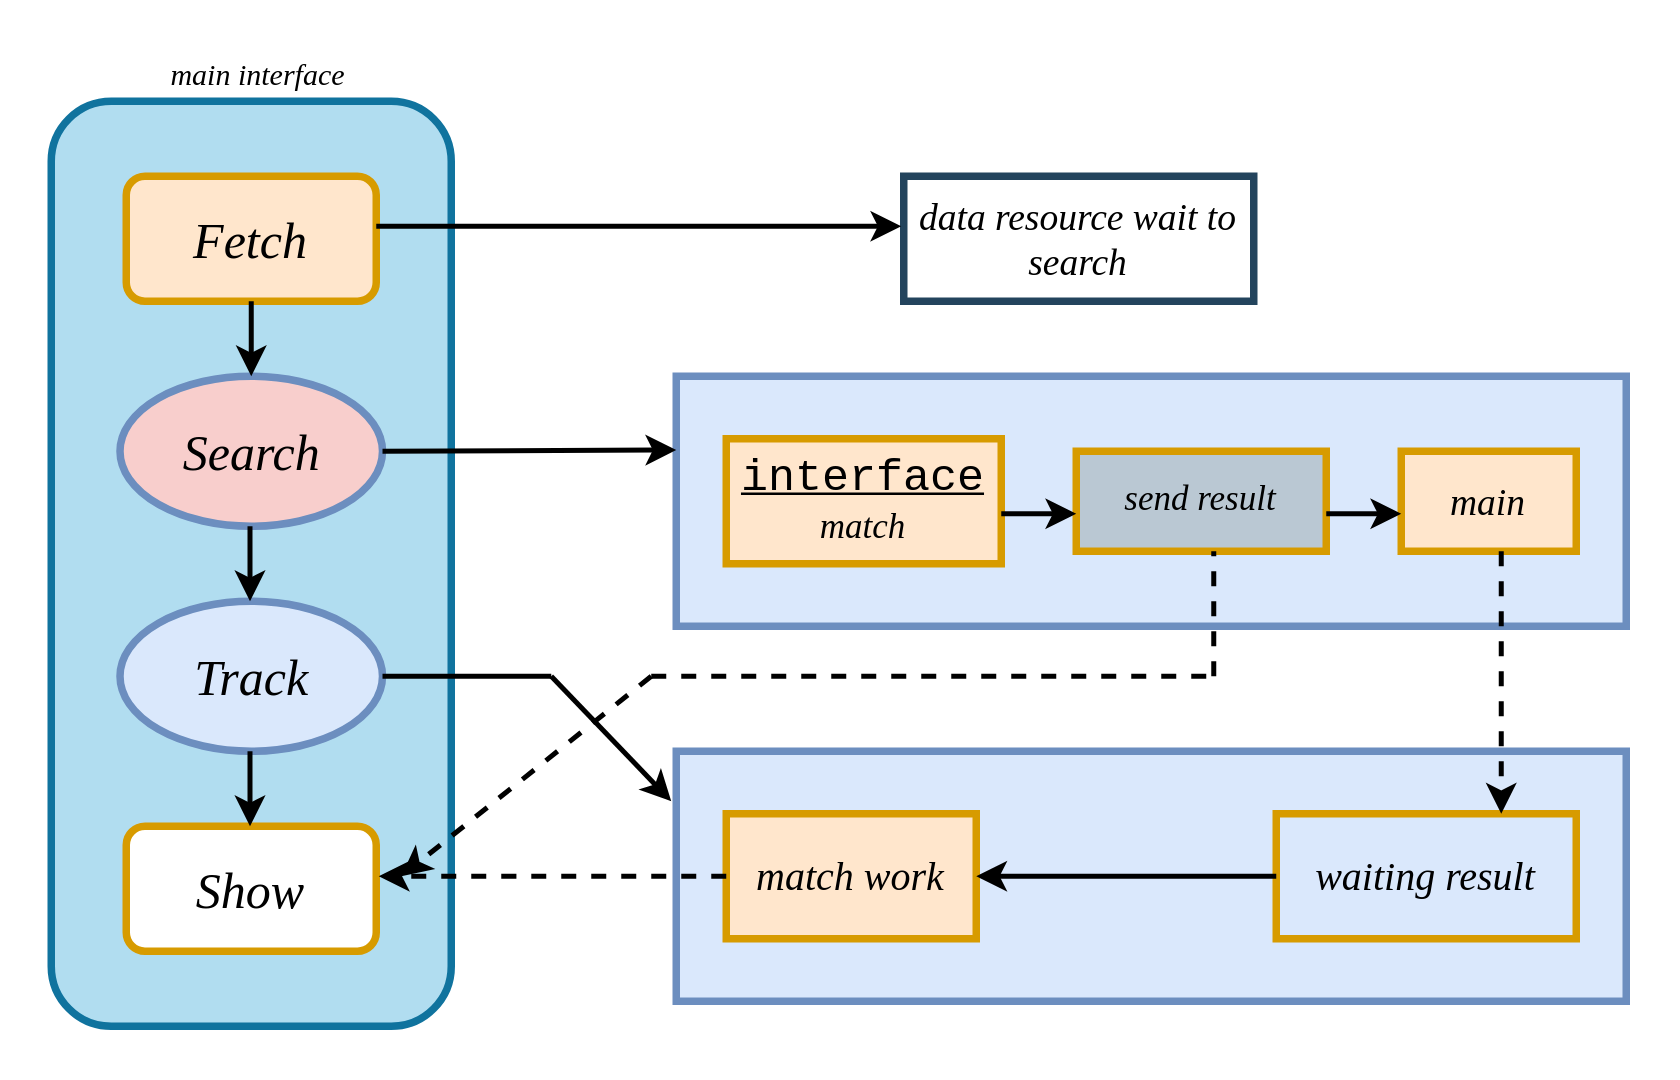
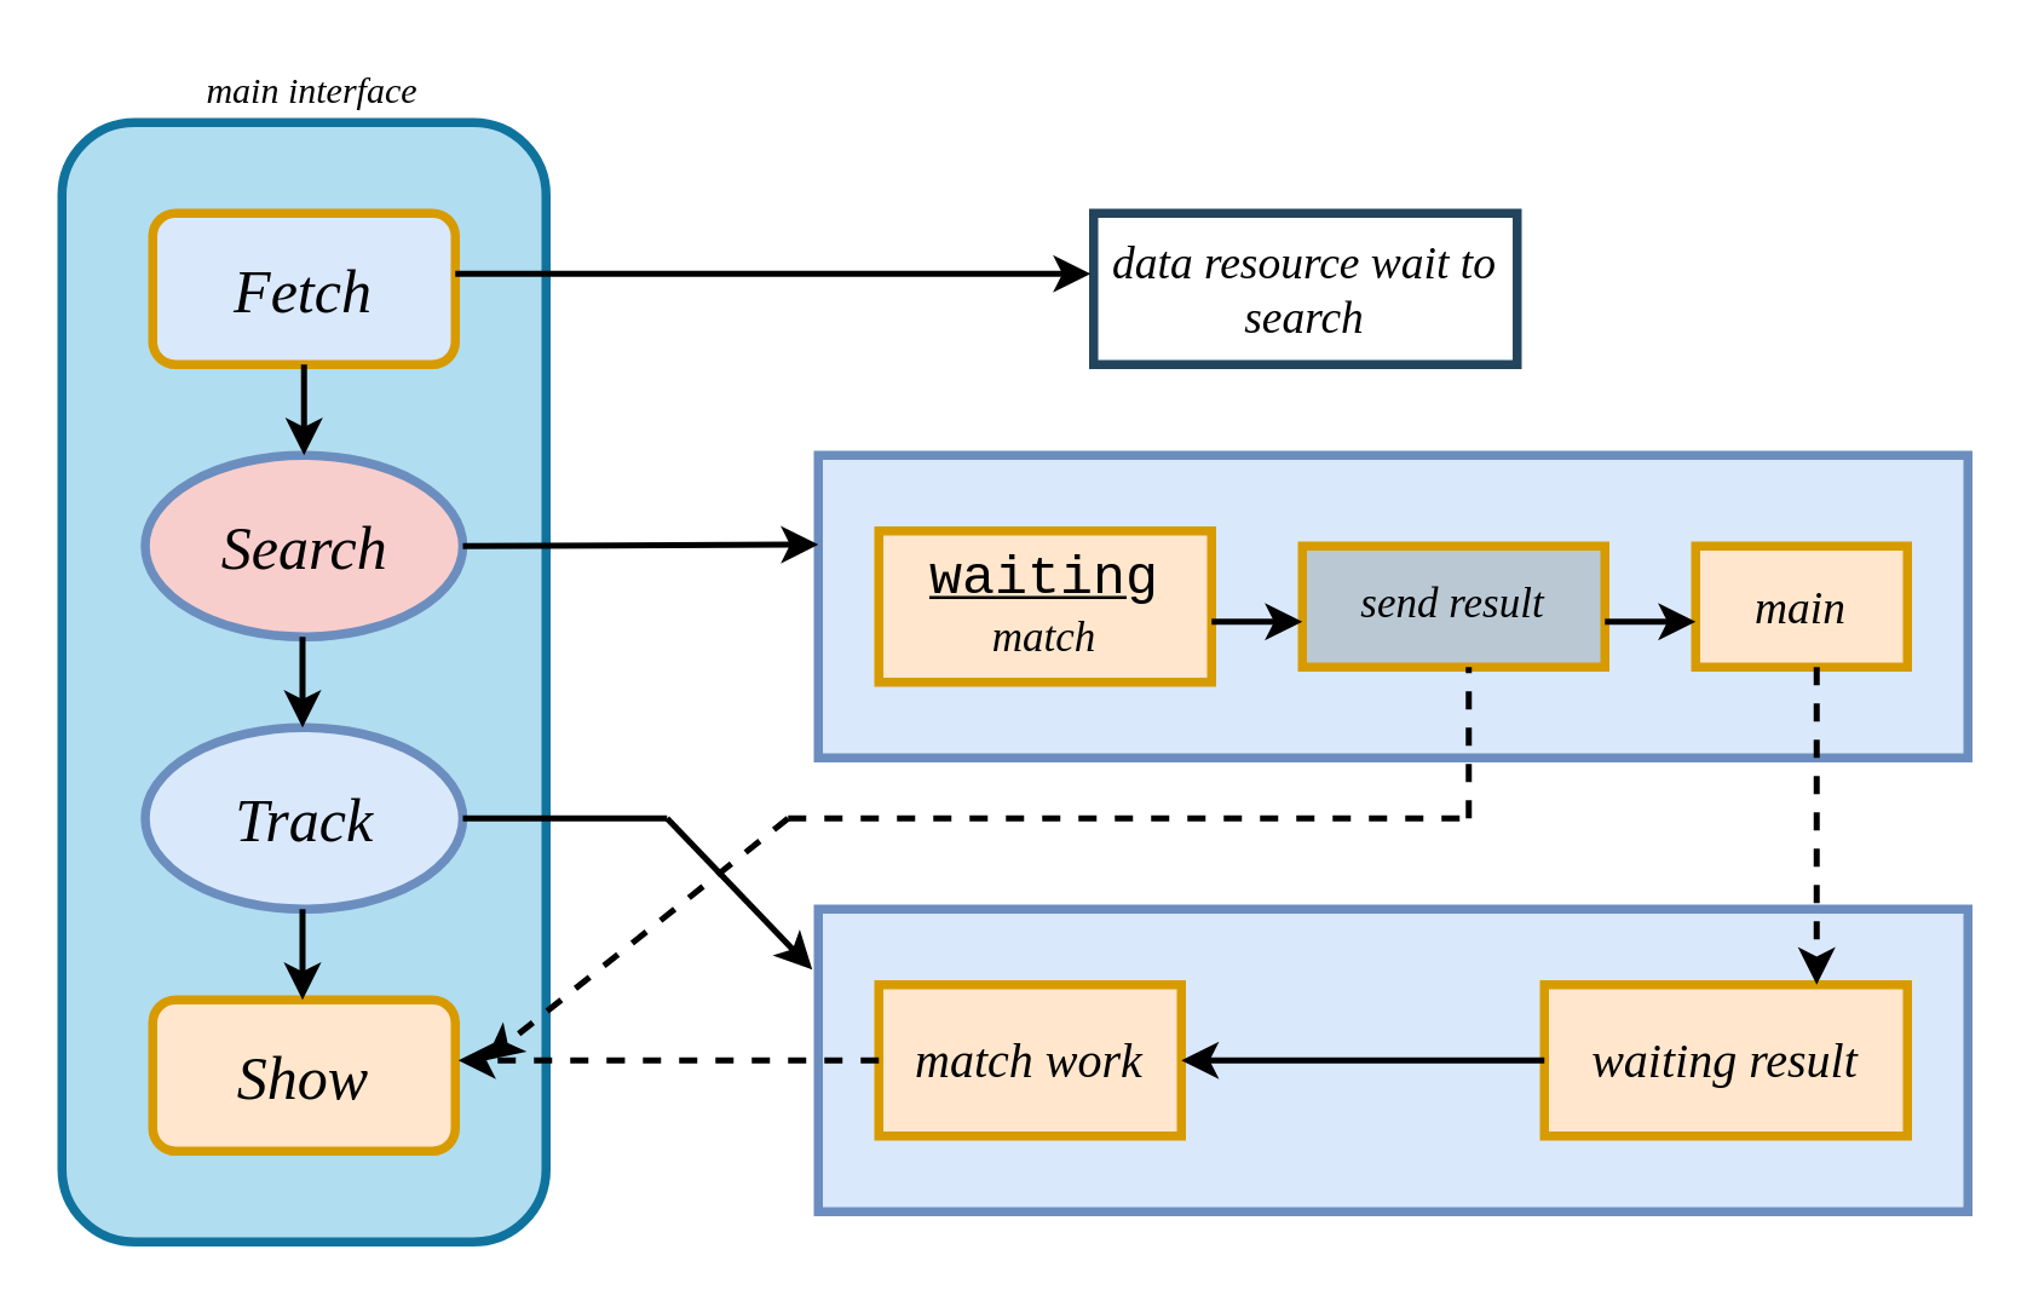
- <mxCell id="4" value="&lt;font style=&quot;font-size: 20px&quot; face=&quot;Source Code Pro&quot;&gt;&lt;i&gt;Fetch&lt;/i&gt;&lt;/font&gt;" style="rounded=1;whiteSpace=wrap;html=1;strokeWidth=3;fillColor=#ffe6cc;strokeColor=#d79b00;" vertex="1" parent="1"><mxGeometry x="50" y="70" width="100" height="50" as="geometry" /></mxCell>
+ <mxCell id="4" value="&lt;font style=&quot;font-size: 20px&quot; face=&quot;Source Code Pro&quot;&gt;&lt;i&gt;Fetch&lt;/i&gt;&lt;/font&gt;" style="rounded=1;whiteSpace=wrap;html=1;strokeWidth=3;fillColor=#dae8fc;strokeColor=#d79b00;" vertex="1" parent="1"><mxGeometry x="50" y="70" width="100" height="50" as="geometry" /></mxCell>
- <mxCell id="14" value="&lt;font style=&quot;font-size: 18px&quot; face=&quot;Courier New&quot;&gt;&lt;u&gt;interface&lt;/u&gt;&lt;/font&gt;&lt;br&gt;&lt;font face=&quot;Georgia&quot; size=&quot;1&quot;&gt;&lt;i style=&quot;font-size: 14px&quot;&gt;match&lt;/i&gt;&lt;/font&gt;" style="rounded=0;whiteSpace=wrap;html=1;strokeWidth=3;fillColor=#ffe6cc;strokeColor=#d79b00;" vertex="1" parent="1"><mxGeometry x="290" y="175" width="110" height="50" as="geometry" /></mxCell>
+ <mxCell id="14" value="&lt;font style=&quot;font-size: 18px&quot; face=&quot;Courier New&quot;&gt;&lt;u&gt;waiting&lt;/u&gt;&lt;/font&gt;&lt;br&gt;&lt;font face=&quot;Georgia&quot; size=&quot;1&quot;&gt;&lt;i style=&quot;font-size: 14px&quot;&gt;match&lt;/i&gt;&lt;/font&gt;" style="rounded=0;whiteSpace=wrap;html=1;strokeWidth=3;fillColor=#ffe6cc;strokeColor=#d79b00;" vertex="1" parent="1"><mxGeometry x="290" y="175" width="110" height="50" as="geometry" /></mxCell>
- <mxCell id="18" value="&lt;i&gt;&lt;font face=&quot;Georgia&quot; style=&quot;font-size: 16px&quot;&gt;waiting result&lt;/font&gt;&lt;/i&gt;" style="rounded=0;whiteSpace=wrap;html=1;strokeWidth=3;fillColor=#dae8fc;strokeColor=#d79b00;" vertex="1" parent="1"><mxGeometry x="510" y="325" width="120" height="50" as="geometry" /></mxCell>
+ <mxCell id="18" value="&lt;i&gt;&lt;font face=&quot;Georgia&quot; style=&quot;font-size: 16px&quot;&gt;waiting result&lt;/font&gt;&lt;/i&gt;" style="rounded=0;whiteSpace=wrap;html=1;strokeWidth=3;fillColor=#ffe6cc;strokeColor=#d79b00;" vertex="1" parent="1"><mxGeometry x="510" y="325" width="120" height="50" as="geometry" /></mxCell>
- <mxCell id="6" value="&lt;font style=&quot;font-size: 20px&quot; face=&quot;Source Code Pro&quot;&gt;&lt;i&gt;Show&lt;/i&gt;&lt;/font&gt;" style="rounded=1;whiteSpace=wrap;html=1;strokeWidth=3;fillColor=#ffffff;strokeColor=#d79b00;" vertex="1" parent="1"><mxGeometry x="50" y="330" width="100" height="50" as="geometry" /></mxCell>
+ <mxCell id="6" value="&lt;font style=&quot;font-size: 20px&quot; face=&quot;Source Code Pro&quot;&gt;&lt;i&gt;Show&lt;/i&gt;&lt;/font&gt;" style="rounded=1;whiteSpace=wrap;html=1;strokeWidth=3;fillColor=#ffe6cc;strokeColor=#d79b00;" vertex="1" parent="1"><mxGeometry x="50" y="330" width="100" height="50" as="geometry" /></mxCell>
